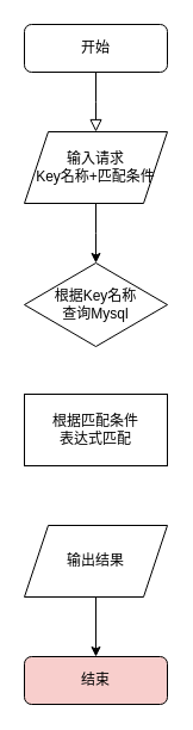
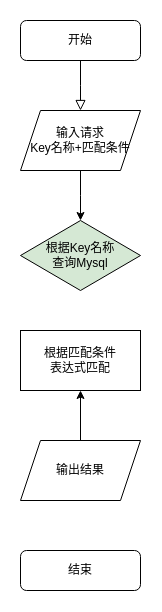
- <mxCell id="6" value="根据Key名称&lt;br&gt;查询Mysql" style="rhombus;whiteSpace=wrap;html=1;" vertex="1" parent="1"><mxGeometry x="20" y="220" width="120" height="70" as="geometry" /></mxCell>
+ <mxCell id="6" value="根据Key名称&lt;br&gt;查询Mysql" style="rhombus;whiteSpace=wrap;html=1;fillColor=#d5e8d4;" vertex="1" parent="1"><mxGeometry x="20" y="220" width="120" height="70" as="geometry" /></mxCell>
- <mxCell id="8" value="" style="edgeStyle=orthogonalEdgeStyle;rounded=0;orthogonalLoop=1;jettySize=auto;html=1;" edge="1" parent="1" source="9" target="10"><mxGeometry relative="1" as="geometry" /></mxCell>
+ <mxCell id="8" value="" style="edgeStyle=orthogonalEdgeStyle;rounded=0;orthogonalLoop=1;jettySize=auto;html=1;" edge="1" parent="1" source="9" target="7"><mxGeometry relative="1" as="geometry" /></mxCell>
- <mxCell id="10" value="结束" style="rounded=1;whiteSpace=wrap;html=1;fillColor=#f8cecc;" vertex="1" parent="1"><mxGeometry x="20" y="550" width="120" height="40" as="geometry" /></mxCell>
+ <mxCell id="10" value="结束" style="rounded=1;whiteSpace=wrap;html=1;" vertex="1" parent="1"><mxGeometry x="20" y="550" width="120" height="40" as="geometry" /></mxCell>
